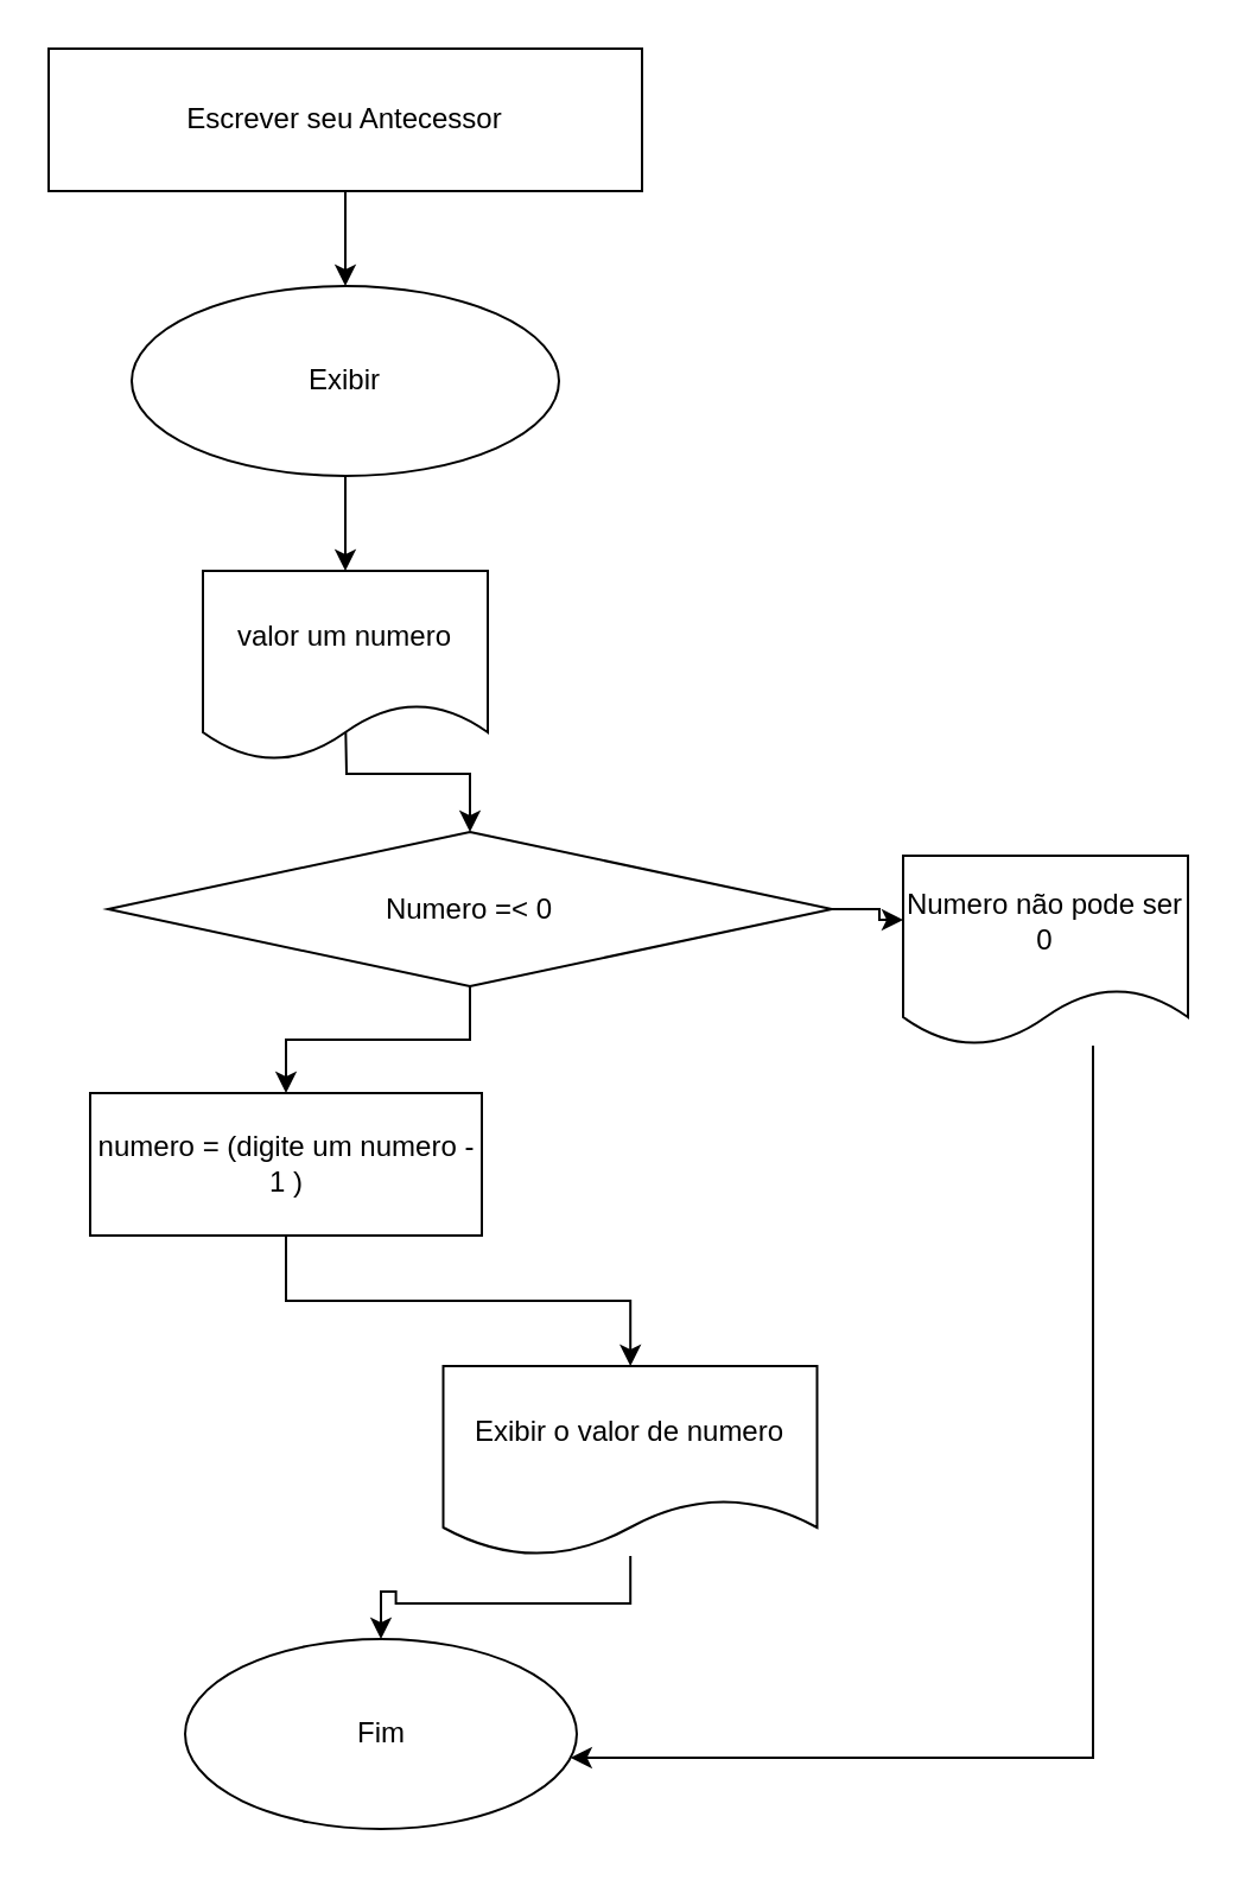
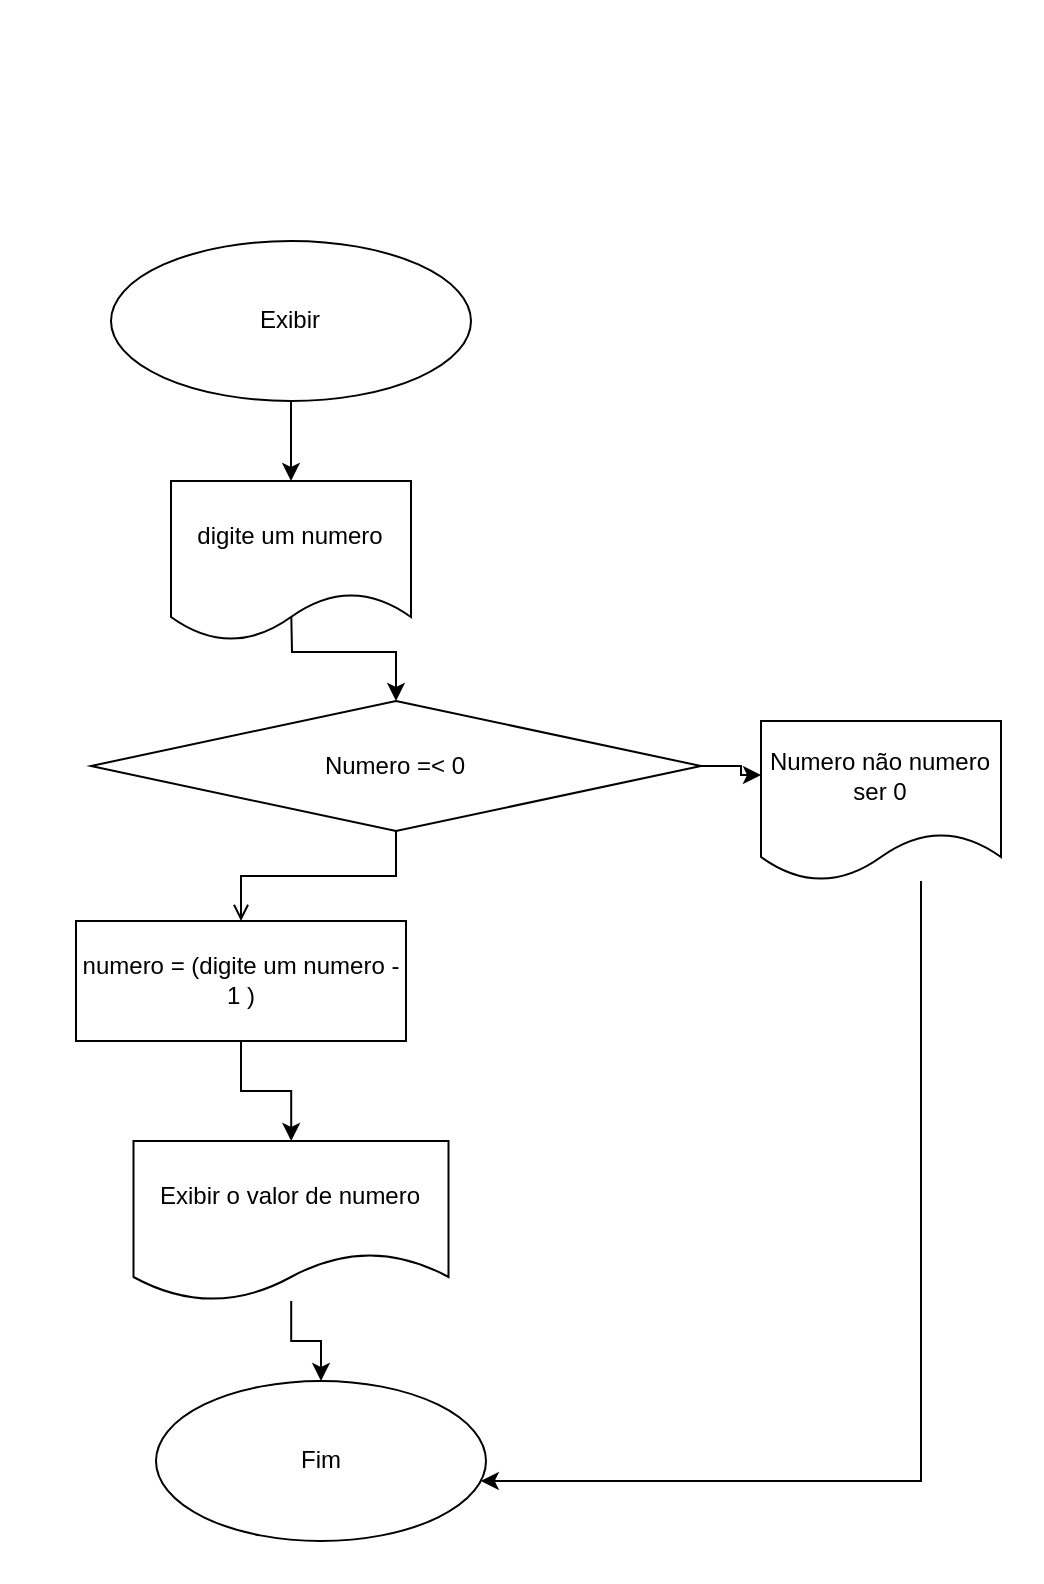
- <mxCell id="3" value="Escrever seu Antecessor" style="rounded=0;whiteSpace=wrap;html=1;" parent="1" vertex="1"><mxGeometry x="20" y="20" width="250" height="60" as="geometry" /></mxCell>
- <mxCell id="2" value="" style="edgeStyle=orthogonalEdgeStyle;rounded=0;orthogonalLoop=1;jettySize=auto;html=1;" parent="1" source="3" target="5" edge="1"><mxGeometry relative="1" as="geometry" /></mxCell>
- <mxCell id="17" value="valor um numero" style="shape=document;whiteSpace=wrap;html=1;boundedLbl=1;" vertex="1" parent="1"><mxGeometry x="85" y="240" width="120" height="80" as="geometry" /></mxCell>
+ <mxCell id="17" value="digite um numero" style="shape=document;whiteSpace=wrap;html=1;boundedLbl=1;" vertex="1" parent="1"><mxGeometry x="85" y="240" width="120" height="80" as="geometry" /></mxCell>
- <mxCell id="13" value="Numero não pode ser 0" style="shape=document;whiteSpace=wrap;html=1;boundedLbl=1;" parent="1" vertex="1"><mxGeometry x="380" y="360" width="120" height="80" as="geometry" /></mxCell>
+ <mxCell id="13" value="Numero não numero ser 0" style="shape=document;whiteSpace=wrap;html=1;boundedLbl=1;" parent="1" vertex="1"><mxGeometry x="380" y="360" width="120" height="80" as="geometry" /></mxCell>
- <mxCell id="15" value="" style="edgeStyle=orthogonalEdgeStyle;rounded=0;orthogonalLoop=1;jettySize=auto;html=1;" parent="1" source="16" target="9" edge="1"><mxGeometry relative="1" as="geometry" /></mxCell>
+ <mxCell id="15" value="" style="edgeStyle=orthogonalEdgeStyle;rounded=0;orthogonalLoop=1;jettySize=auto;html=1;endArrow=open;" parent="1" source="16" target="9" edge="1"><mxGeometry relative="1" as="geometry" /></mxCell>
- <mxCell id="11" value="Exibir o valor de numero" style="shape=document;whiteSpace=wrap;html=1;boundedLbl=1;" parent="1" vertex="1"><mxGeometry x="186.25" y="575" width="157.5" height="80" as="geometry" /></mxCell>
+ <mxCell id="11" value="Exibir o valor de numero" style="shape=document;whiteSpace=wrap;html=1;boundedLbl=1;" parent="1" vertex="1"><mxGeometry x="66.25" y="570" width="157.5" height="80" as="geometry" /></mxCell>
